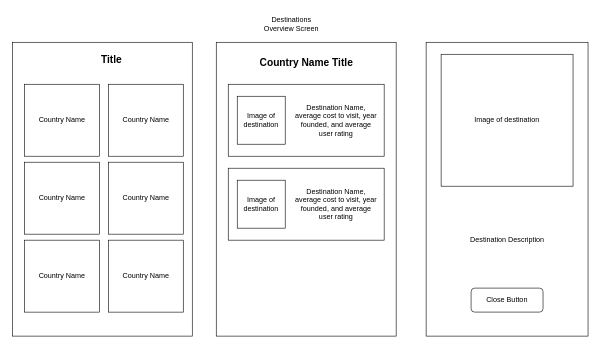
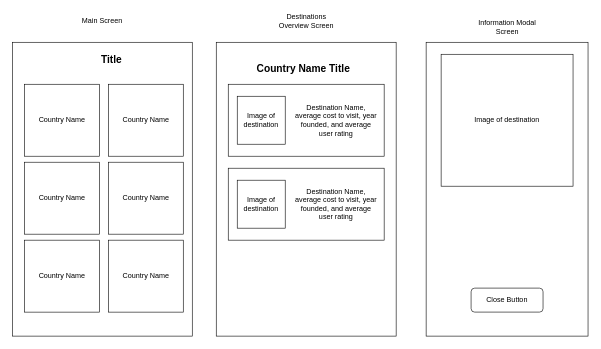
+ <mxCell id="3" value="Main Screen" style="text;html=1;align=center;verticalAlign=middle;whiteSpace=wrap;rounded=0;" vertex="1" parent="1"><mxGeometry x="125" y="20" width="90" height="30" as="geometry" /></mxCell>
- <mxCell id="18" value="Destinations Overview Screen" style="text;html=1;align=center;verticalAlign=middle;whiteSpace=wrap;rounded=0;" vertex="1" parent="1"><mxGeometry x="432.5" y="25" width="105" height="30" as="geometry" /></mxCell>
+ <mxCell id="18" value="Destinations Overview Screen" style="text;html=1;align=center;verticalAlign=middle;whiteSpace=wrap;rounded=0;" vertex="1" parent="1"><mxGeometry x="457.5" y="20" width="105" height="30" as="geometry" /></mxCell>
+ <mxCell id="27" value="Information Modal Screen" style="text;html=1;align=center;verticalAlign=middle;whiteSpace=wrap;rounded=0;" vertex="1" parent="1"><mxGeometry x="777.5" y="30" width="135" height="30" as="geometry" /></mxCell>
- <mxCell id="21" value="&lt;b&gt;&lt;font style=&quot;font-size: 17px;&quot;&gt;Country Name Title&lt;/font&gt;&lt;/b&gt;" style="text;html=1;align=center;verticalAlign=middle;whiteSpace=wrap;rounded=0;" vertex="1" parent="1"><mxGeometry x="417.5" y="90" width="185" height="30" as="geometry" /></mxCell>
+ <mxCell id="21" value="&lt;b&gt;&lt;font style=&quot;font-size: 17px;&quot;&gt;Country Name Title&lt;/font&gt;&lt;/b&gt;" style="text;html=1;align=center;verticalAlign=middle;whiteSpace=wrap;rounded=0;" vertex="1" parent="1"><mxGeometry x="412.5" y="100" width="185" height="30" as="geometry" /></mxCell>
- <mxCell id="29" value="Destination Description" style="text;html=1;align=center;verticalAlign=middle;whiteSpace=wrap;rounded=0;" vertex="1" parent="1"><mxGeometry x="737.5" y="330" width="215" height="140" as="geometry" /></mxCell>
